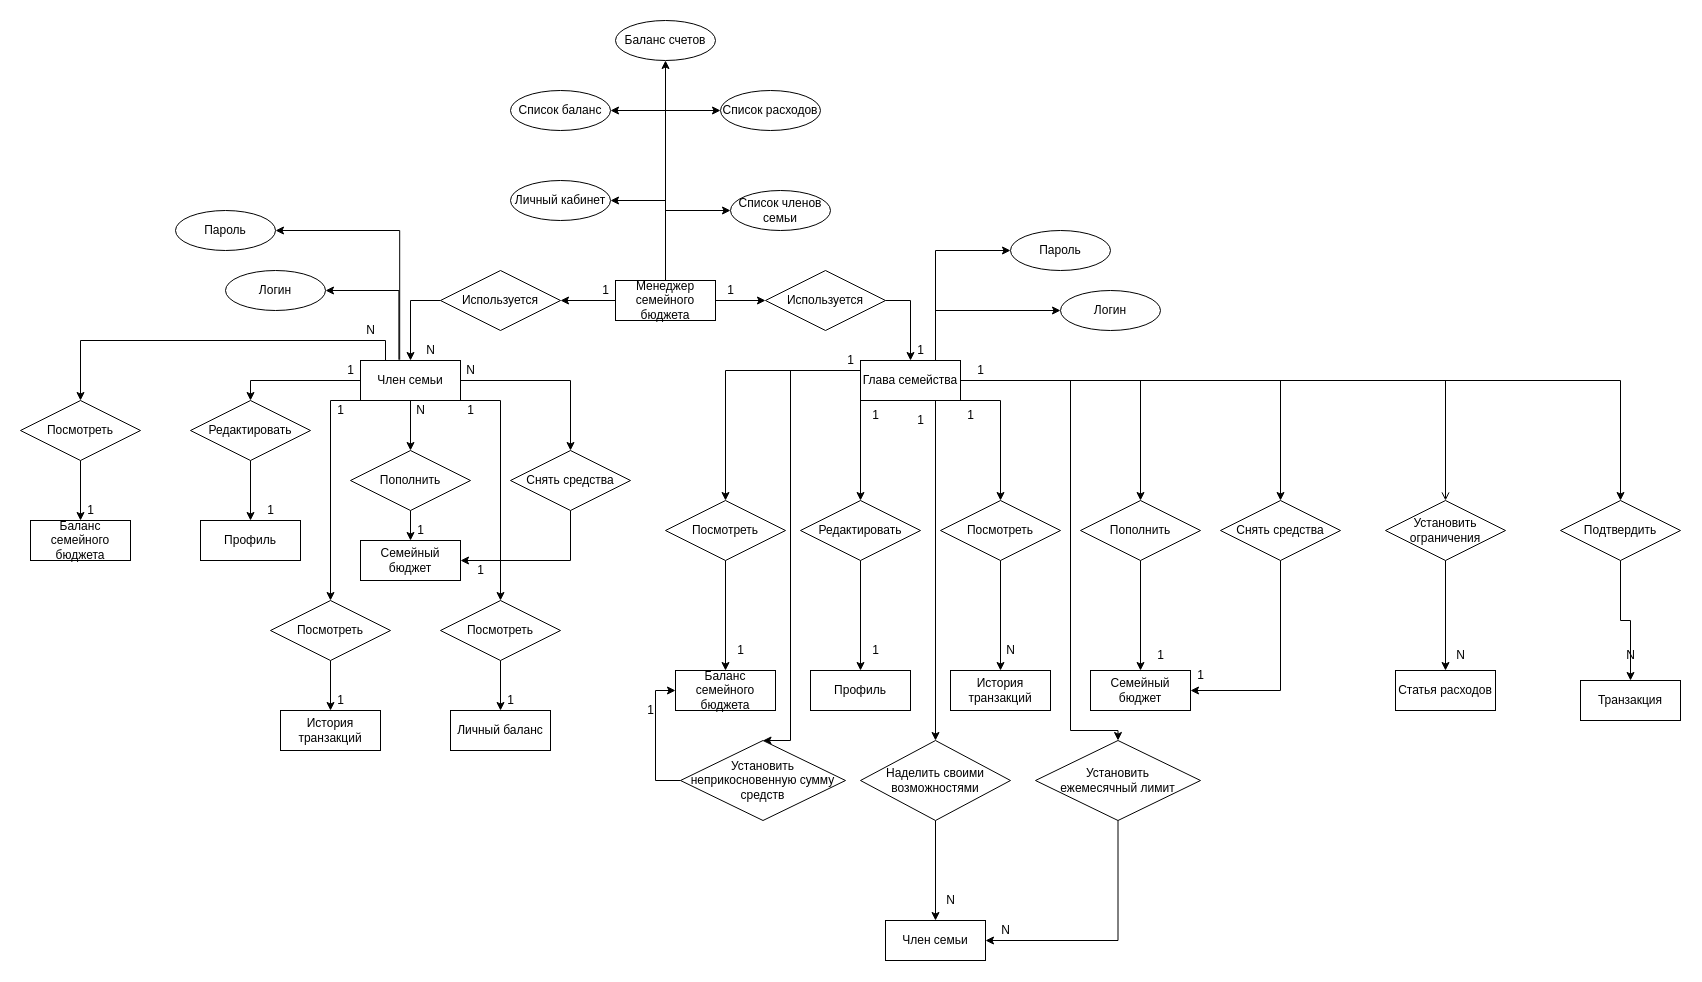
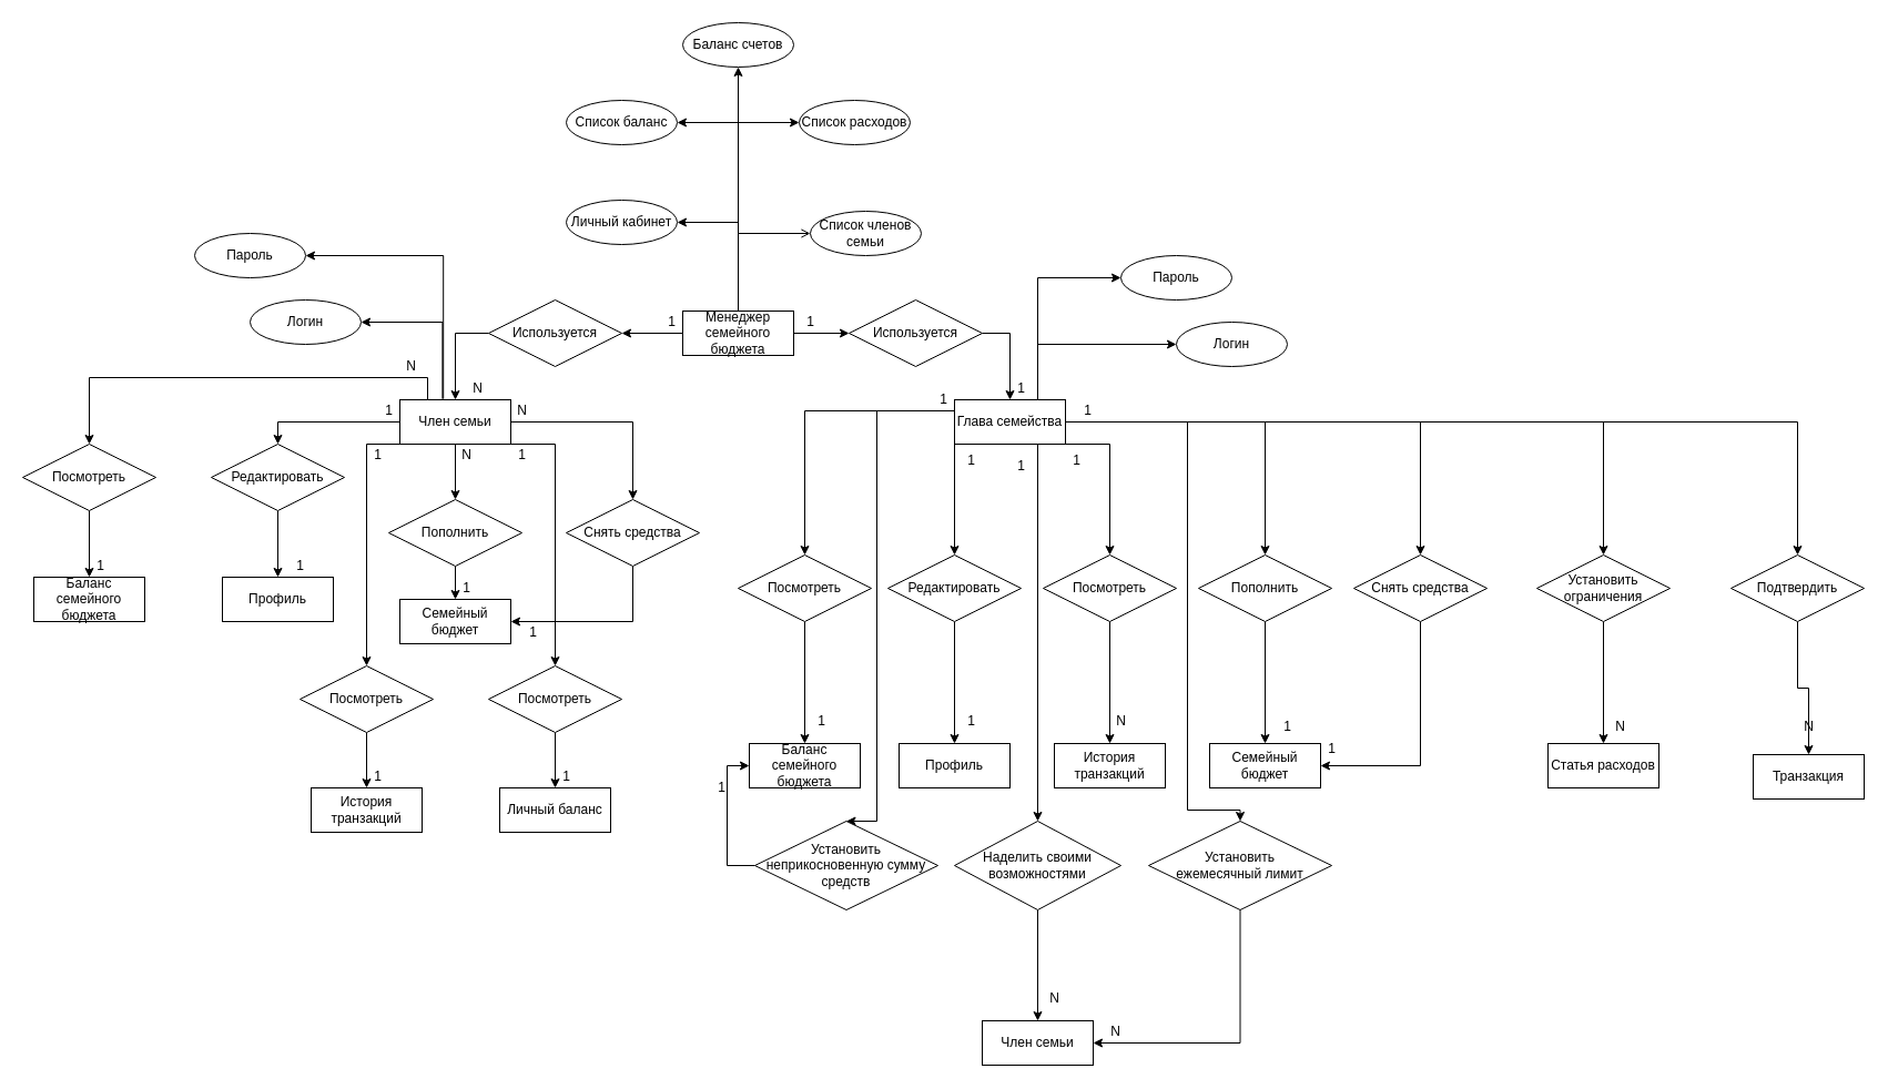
- <mxCell id="22" style="edgeStyle=orthogonalEdgeStyle;rounded=0;orthogonalLoop=1;jettySize=auto;html=1;exitX=0.5;exitY=0;exitDx=0;exitDy=0;entryX=0;entryY=0.5;entryDx=0;entryDy=0;" parent="1" source="26" target="114" edge="1"><mxGeometry relative="1" as="geometry" /></mxCell>
+ <mxCell id="22" style="edgeStyle=orthogonalEdgeStyle;rounded=0;orthogonalLoop=1;jettySize=auto;html=1;exitX=0.5;exitY=0;exitDx=0;exitDy=0;entryX=0;entryY=0.5;entryDx=0;entryDy=0;endArrow=open;" parent="1" source="26" target="114" edge="1"><mxGeometry relative="1" as="geometry" /></mxCell>
- <mxCell id="5" style="edgeStyle=orthogonalEdgeStyle;rounded=0;orthogonalLoop=1;jettySize=auto;html=1;exitX=1;exitY=0.5;exitDx=0;exitDy=0;entryX=0.5;entryY=0;entryDx=0;entryDy=0;endArrow=open;" parent="1" source="9" target="104" edge="1"><mxGeometry relative="1" as="geometry" /></mxCell>
+ <mxCell id="5" style="edgeStyle=orthogonalEdgeStyle;rounded=0;orthogonalLoop=1;jettySize=auto;html=1;exitX=1;exitY=0.5;exitDx=0;exitDy=0;entryX=0.5;entryY=0;entryDx=0;entryDy=0;" parent="1" source="9" target="104" edge="1"><mxGeometry relative="1" as="geometry" /></mxCell>
